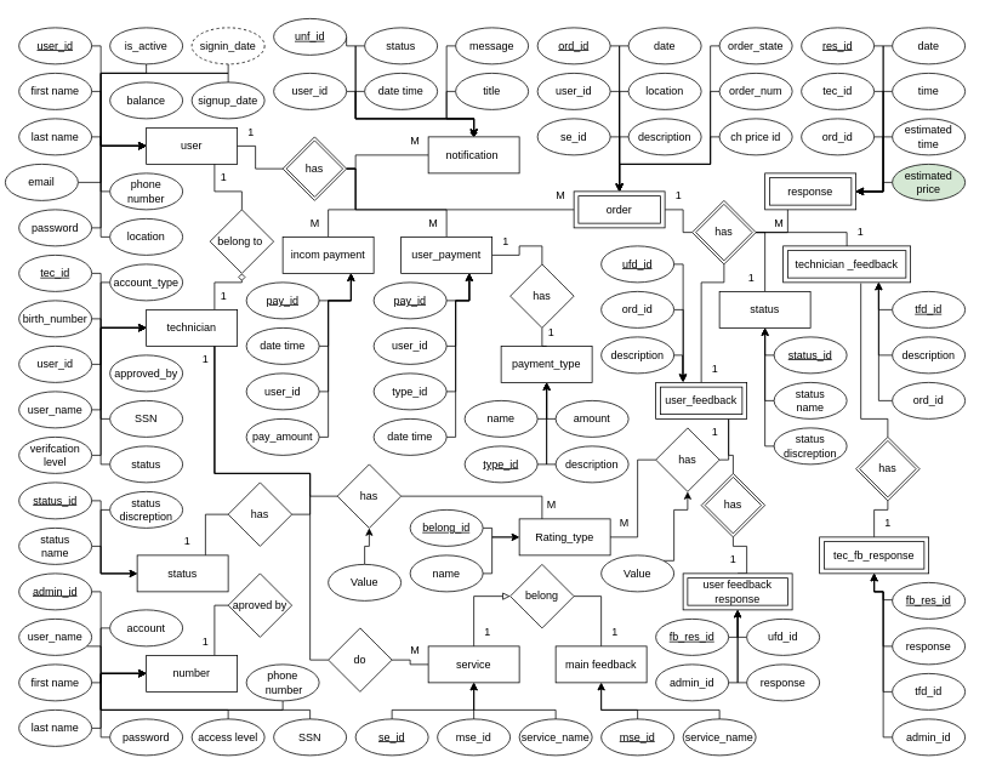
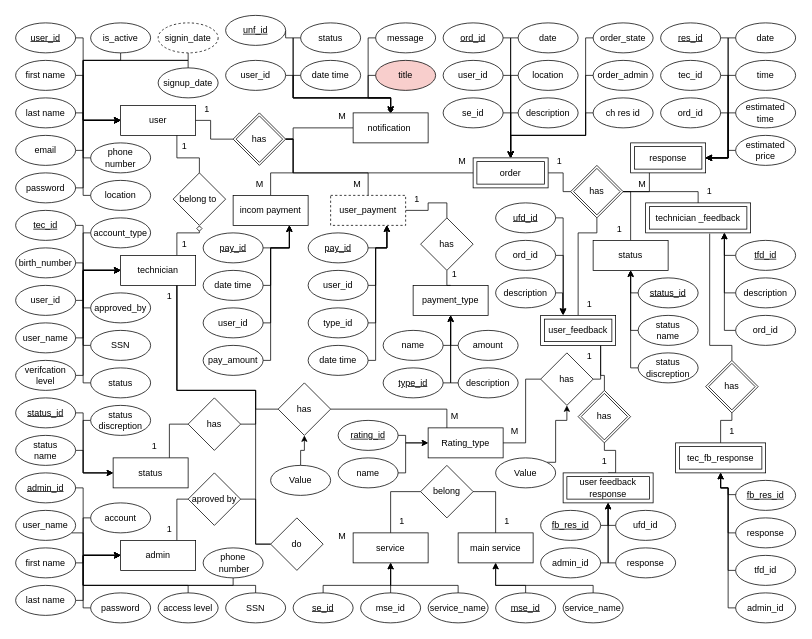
- <mxCell id="200" value="title" style="ellipse;whiteSpace=wrap;html=1;align=center;" parent="1" vertex="1"><mxGeometry x="500" y="80" width="80" height="40" as="geometry" /></mxCell>
+ <mxCell id="200" value="title" style="ellipse;whiteSpace=wrap;html=1;align=center;fillColor=#f8cecc;" parent="1" vertex="1"><mxGeometry x="500" y="80" width="80" height="40" as="geometry" /></mxCell>
- <mxCell id="168" value="order_num" style="ellipse;whiteSpace=wrap;html=1;align=center;" parent="1" vertex="1"><mxGeometry x="790" y="80" width="80" height="40" as="geometry" /></mxCell>
+ <mxCell id="168" value="order_admin" style="ellipse;whiteSpace=wrap;html=1;align=center;" parent="1" vertex="1"><mxGeometry x="790" y="80" width="80" height="40" as="geometry" /></mxCell>
- <mxCell id="18" value="balance" style="ellipse;whiteSpace=wrap;html=1;align=center;" parent="1" vertex="1"><mxGeometry x="120" y="90" width="80" height="40" as="geometry" /></mxCell>
- <mxCell id="65" value="ch price id" style="ellipse;whiteSpace=wrap;html=1;align=center;" parent="1" vertex="1"><mxGeometry x="790" y="130" width="80" height="40" as="geometry" /></mxCell>
+ <mxCell id="65" value="ch res id" style="ellipse;whiteSpace=wrap;html=1;align=center;" parent="1" vertex="1"><mxGeometry x="790" y="130" width="80" height="40" as="geometry" /></mxCell>
- <mxCell id="9" value="email" style="ellipse;whiteSpace=wrap;html=1;align=center;" parent="1" vertex="1"><mxGeometry x="5" y="180" width="80" height="40" as="geometry" /></mxCell>
+ <mxCell id="9" value="email" style="ellipse;whiteSpace=wrap;html=1;align=center;" parent="1" vertex="1"><mxGeometry x="20" y="180" width="80" height="40" as="geometry" /></mxCell>
- <mxCell id="79" value="estimated&lt;br&gt;price" style="ellipse;whiteSpace=wrap;html=1;align=center;fillColor=#d5e8d4;" parent="1" vertex="1"><mxGeometry x="980" y="180" width="80" height="40" as="geometry" /></mxCell>
+ <mxCell id="79" value="estimated&lt;br&gt;price" style="ellipse;whiteSpace=wrap;html=1;align=center;" parent="1" vertex="1"><mxGeometry x="980" y="180" width="80" height="40" as="geometry" /></mxCell>
- <mxCell id="241" value="user_payment" style="whiteSpace=wrap;html=1;align=center;" parent="1" vertex="1"><mxGeometry x="440" y="260" width="100" height="40" as="geometry" /></mxCell>
+ <mxCell id="241" value="user_payment" style="whiteSpace=wrap;html=1;align=center;dashed=1;" parent="1" vertex="1"><mxGeometry x="440" y="260" width="100" height="40" as="geometry" /></mxCell>
+ <mxCell id="38" style="edgeStyle=orthogonalEdgeStyle;rounded=0;orthogonalLoop=1;jettySize=auto;html=1;exitX=0;exitY=0.5;exitDx=0;exitDy=0;entryX=0;entryY=0.5;entryDx=0;entryDy=0;" parent="1" source="39" target="26" edge="1"><mxGeometry relative="1" as="geometry"><Array as="points"><mxPoint x="110" y="410" /><mxPoint x="110" y="360" /></Array><mxPoint x="120" y="470" as="sourcePoint" /><mxPoint x="170" y="710" as="targetPoint" /></mxGeometry></mxCell>
- <mxCell id="227" value="belong_id" style="ellipse;whiteSpace=wrap;html=1;align=center;fontStyle=4" parent="1" vertex="1"><mxGeometry x="450" y="560" width="80" height="40" as="geometry" /></mxCell>
+ <mxCell id="227" value="rating_id" style="ellipse;whiteSpace=wrap;html=1;align=center;fontStyle=4" parent="1" vertex="1"><mxGeometry x="450" y="560" width="80" height="40" as="geometry" /></mxCell>
- <mxCell id="108" style="edgeStyle=orthogonalEdgeStyle;rounded=0;orthogonalLoop=1;jettySize=auto;html=1;entryX=0;entryY=0.5;entryDx=0;entryDy=0;exitX=0.5;exitY=0;exitDx=0;exitDy=0;endArrow=block;endFill=0;" parent="1" source="109" target="117" edge="1"><mxGeometry relative="1" as="geometry"><Array as="points"><mxPoint x="520" y="655" /></Array></mxGeometry></mxCell>
+ <mxCell id="108" style="edgeStyle=orthogonalEdgeStyle;rounded=0;orthogonalLoop=1;jettySize=auto;html=1;entryX=0;entryY=0.5;entryDx=0;entryDy=0;exitX=0.5;exitY=0;exitDx=0;exitDy=0;endArrow=none;endFill=0;" parent="1" source="109" target="117" edge="1"><mxGeometry relative="1" as="geometry"><Array as="points"><mxPoint x="520" y="655" /></Array></mxGeometry></mxCell>
- <mxCell id="97" style="edgeStyle=orthogonalEdgeStyle;rounded=0;orthogonalLoop=1;jettySize=auto;html=1;entryX=0;entryY=0.5;entryDx=0;entryDy=0;endArrow=none;endFill=0;" parent="1" source="98" target="109" edge="1"><mxGeometry relative="1" as="geometry" /></mxCell>
+ <mxCell id="97" style="edgeStyle=orthogonalEdgeStyle;rounded=0;orthogonalLoop=1;jettySize=auto;html=1;endArrow=none;endFill=0;" parent="1" source="98" target="69" edge="1"><mxGeometry relative="1" as="geometry" /></mxCell>
- <mxCell id="122" value="main feedback" style="whiteSpace=wrap;html=1;align=center;" parent="1" vertex="1"><mxGeometry x="610" y="710" width="100" height="40" as="geometry" /></mxCell>
+ <mxCell id="122" value="main service" style="whiteSpace=wrap;html=1;align=center;" parent="1" vertex="1"><mxGeometry x="610" y="710" width="100" height="40" as="geometry" /></mxCell>
- <mxCell id="88" value="number" style="whiteSpace=wrap;html=1;align=center;" parent="1" vertex="1"><mxGeometry x="160" y="720" width="100" height="40" as="geometry" /></mxCell>
+ <mxCell id="88" value="admin" style="whiteSpace=wrap;html=1;align=center;" parent="1" vertex="1"><mxGeometry x="160" y="720" width="100" height="40" as="geometry" /></mxCell>
